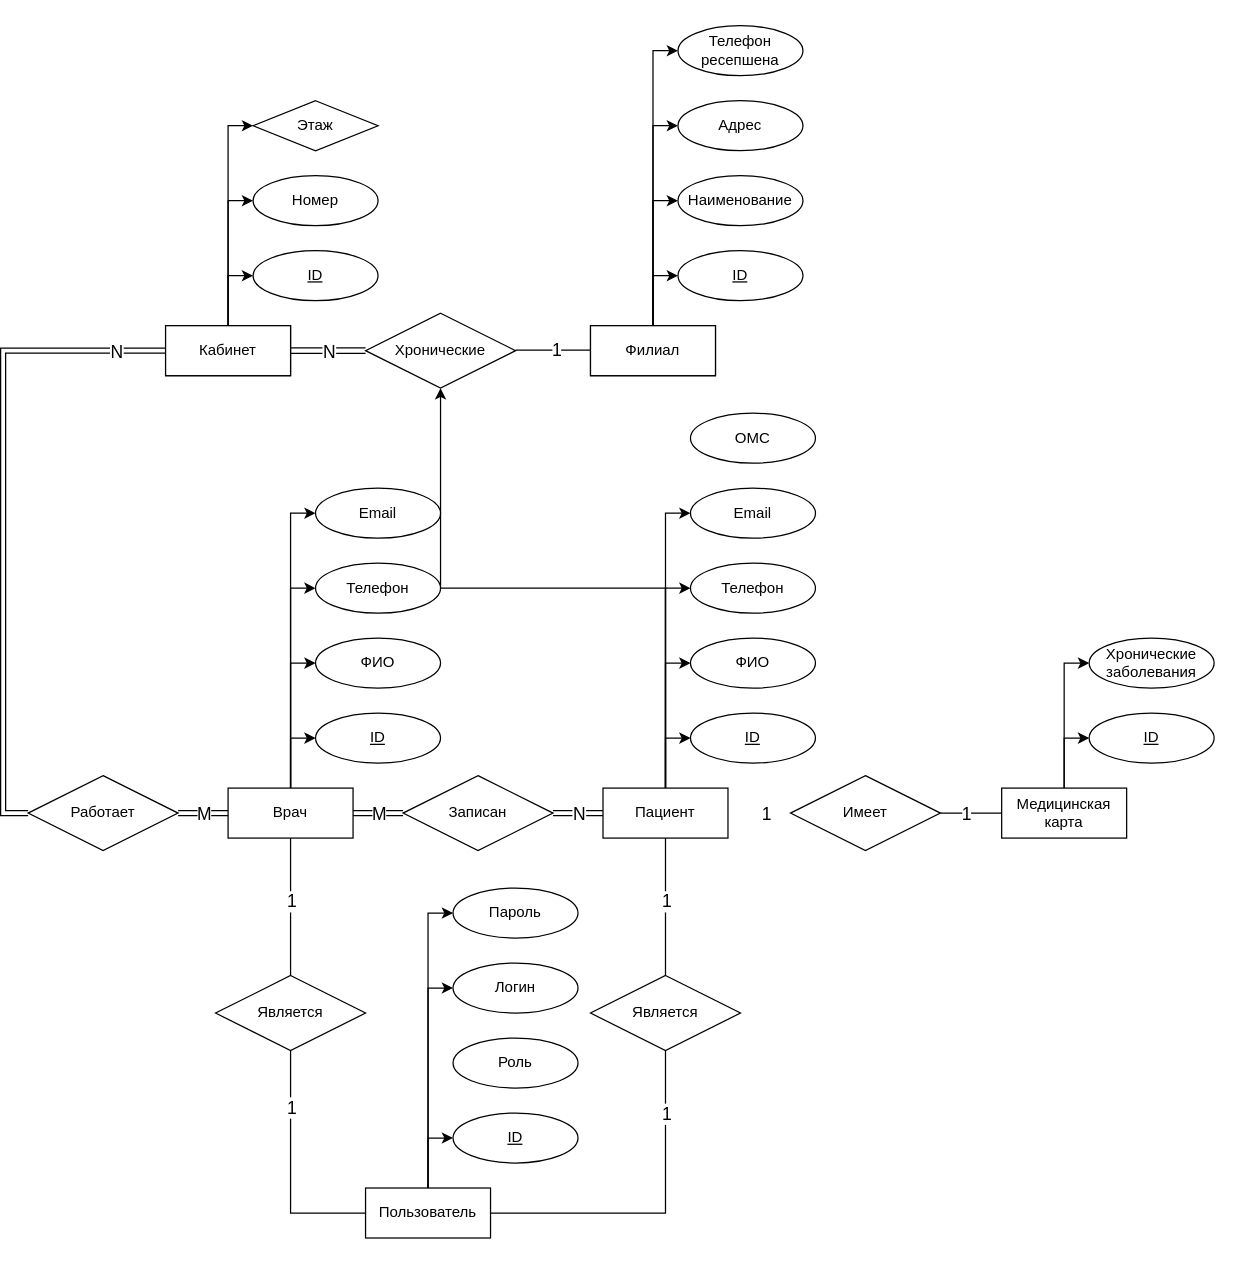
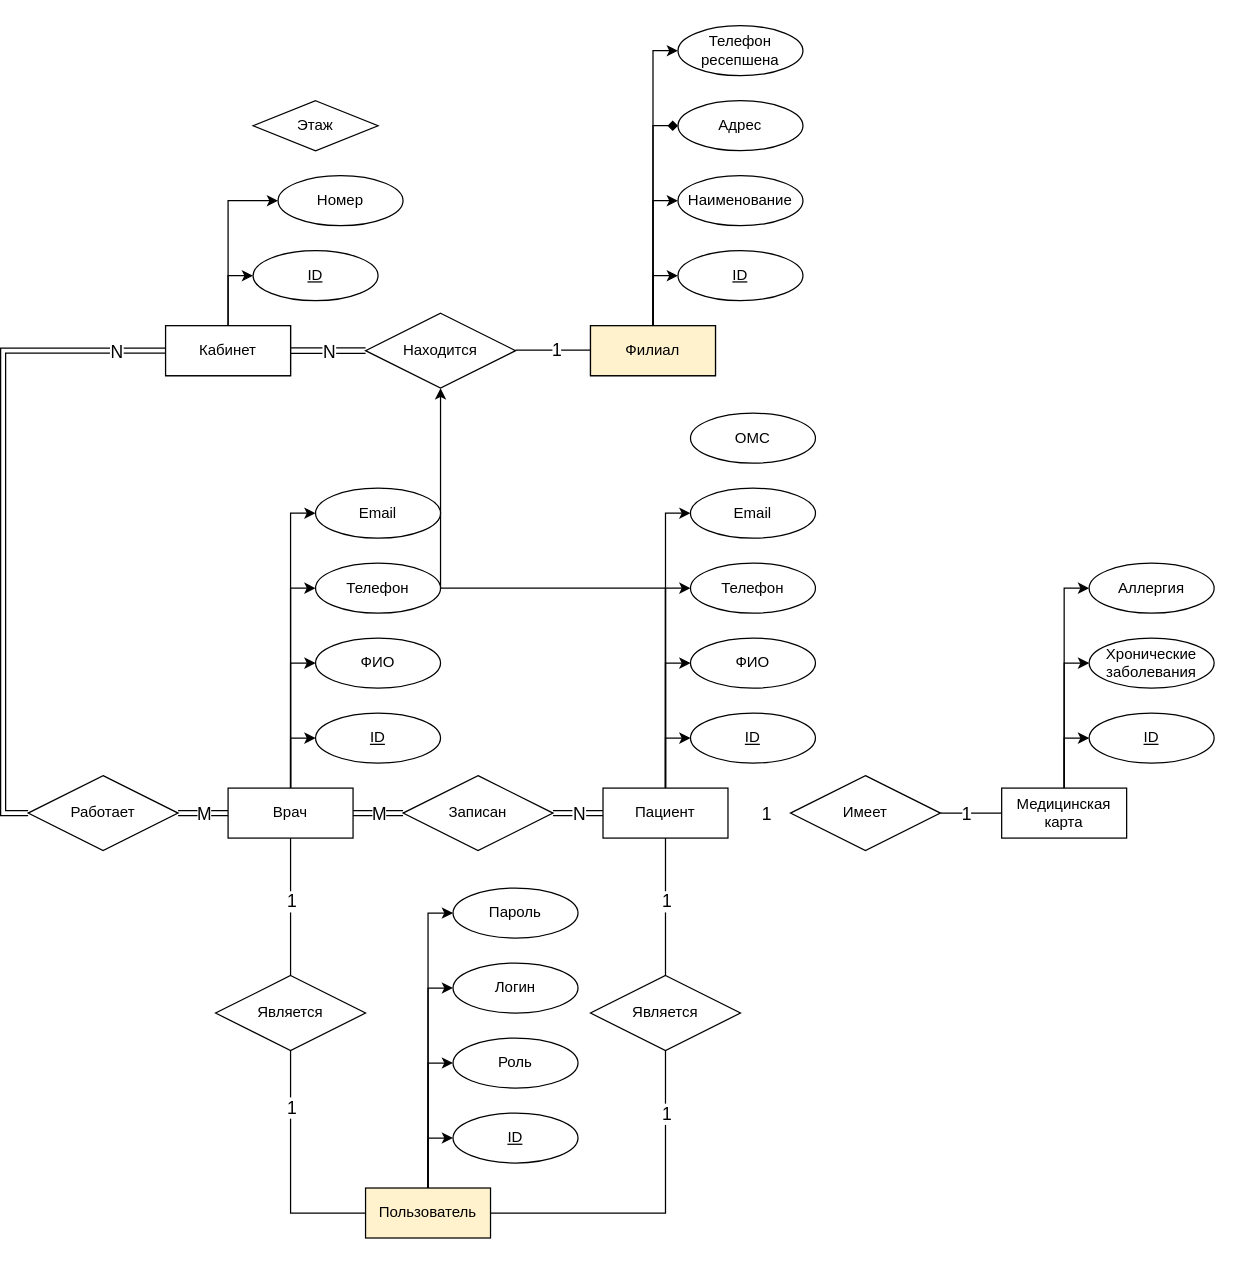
- <mxCell id="26" style="edgeStyle=orthogonalEdgeStyle;rounded=0;orthogonalLoop=1;jettySize=auto;html=1;exitX=0.5;exitY=0;exitDx=0;exitDy=0;entryX=0;entryY=0.5;entryDx=0;entryDy=0;" parent="1" source="28" target="30" edge="1"><mxGeometry relative="1" as="geometry" /></mxCell>
+ <mxCell id="26" style="edgeStyle=orthogonalEdgeStyle;rounded=0;orthogonalLoop=1;jettySize=auto;html=1;exitX=0.5;exitY=0;exitDx=0;exitDy=0;entryX=0;entryY=0.5;entryDx=0;entryDy=0;endArrow=diamond;" parent="1" source="28" target="30" edge="1"><mxGeometry relative="1" as="geometry" /></mxCell>
- <mxCell id="36" style="edgeStyle=orthogonalEdgeStyle;rounded=0;orthogonalLoop=1;jettySize=auto;html=1;exitX=0.5;exitY=0;exitDx=0;exitDy=0;entryX=0;entryY=0.5;entryDx=0;entryDy=0;" parent="1" source="39" target="41" edge="1"><mxGeometry relative="1" as="geometry" /></mxCell>
- <mxCell id="42" value="Номер" style="ellipse;whiteSpace=wrap;html=1;align=center;" parent="1" vertex="1"><mxGeometry x="200" y="140" width="100" height="40" as="geometry" /></mxCell>
+ <mxCell id="42" value="Номер" style="ellipse;whiteSpace=wrap;html=1;align=center;" parent="1" vertex="1"><mxGeometry x="220" y="140" width="100" height="40" as="geometry" /></mxCell>
- <mxCell id="43" value="Хронические" style="shape=rhombus;perimeter=rhombusPerimeter;whiteSpace=wrap;html=1;align=center;" parent="1" vertex="1"><mxGeometry x="290" y="250" width="120" height="60" as="geometry" /></mxCell>
+ <mxCell id="43" value="Находится" style="shape=rhombus;perimeter=rhombusPerimeter;whiteSpace=wrap;html=1;align=center;" parent="1" vertex="1"><mxGeometry x="290" y="250" width="120" height="60" as="geometry" /></mxCell>
- <mxCell id="28" value="Филиал" style="whiteSpace=wrap;html=1;align=center;" parent="1" vertex="1"><mxGeometry x="470" y="260" width="100" height="40" as="geometry" /></mxCell>
+ <mxCell id="28" value="Филиал" style="whiteSpace=wrap;html=1;align=center;fillColor=#fff2cc;" parent="1" vertex="1"><mxGeometry x="470" y="260" width="100" height="40" as="geometry" /></mxCell>
+ <mxCell id="78" value="Аллергия" style="ellipse;whiteSpace=wrap;html=1;align=center;" vertex="1" parent="1"><mxGeometry x="869" y="450" width="100" height="40" as="geometry" /></mxCell>
+ <mxCell id="75" style="edgeStyle=orthogonalEdgeStyle;rounded=0;orthogonalLoop=1;jettySize=auto;html=1;exitX=0.5;exitY=0;exitDx=0;exitDy=0;entryX=0;entryY=0.5;entryDx=0;entryDy=0;" edge="1" parent="1" source="76" target="78"><mxGeometry relative="1" as="geometry" /></mxCell>
+ <mxCell id="51" style="edgeStyle=orthogonalEdgeStyle;rounded=0;orthogonalLoop=1;jettySize=auto;html=1;exitX=0.5;exitY=0;exitDx=0;exitDy=0;entryX=0;entryY=0.5;entryDx=0;entryDy=0;" parent="1" source="55" target="58" edge="1"><mxGeometry relative="1" as="geometry" /></mxCell>
- <mxCell id="55" value="Пользователь" style="whiteSpace=wrap;html=1;align=center;" parent="1" vertex="1"><mxGeometry x="290" y="950" width="100" height="40" as="geometry" /></mxCell>
+ <mxCell id="55" value="Пользователь" style="whiteSpace=wrap;html=1;align=center;fillColor=#fff2cc;" parent="1" vertex="1"><mxGeometry x="290" y="950" width="100" height="40" as="geometry" /></mxCell>
